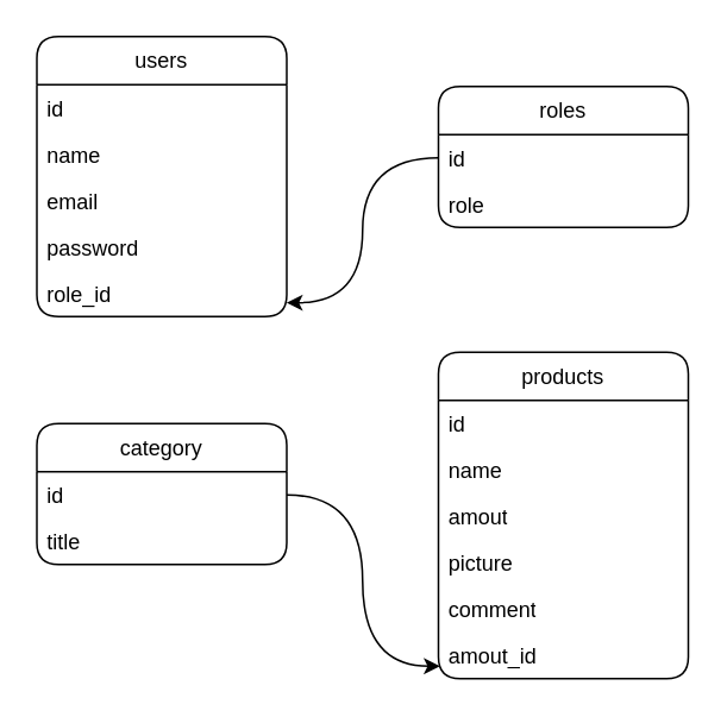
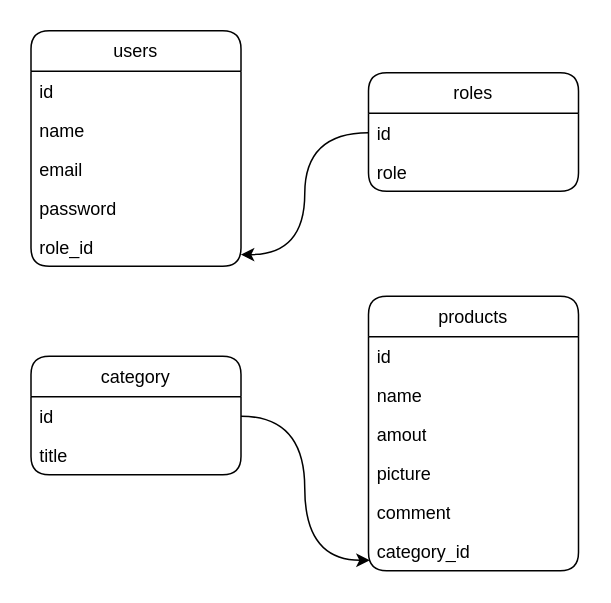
- <mxCell id="17" value="amout_id" style="text;strokeColor=none;fillColor=none;align=left;verticalAlign=top;spacingLeft=4;spacingRight=4;overflow=hidden;rotatable=0;points=[[0,0.5],[1,0.5]];portConstraint=eastwest;whiteSpace=wrap;html=1;" vertex="1" parent="11"><mxGeometry y="157" width="140" height="26" as="geometry" /></mxCell>
+ <mxCell id="17" value="category_id" style="text;strokeColor=none;fillColor=none;align=left;verticalAlign=top;spacingLeft=4;spacingRight=4;overflow=hidden;rotatable=0;points=[[0,0.5],[1,0.5]];portConstraint=eastwest;whiteSpace=wrap;html=1;" vertex="1" parent="11"><mxGeometry y="157" width="140" height="26" as="geometry" /></mxCell>
